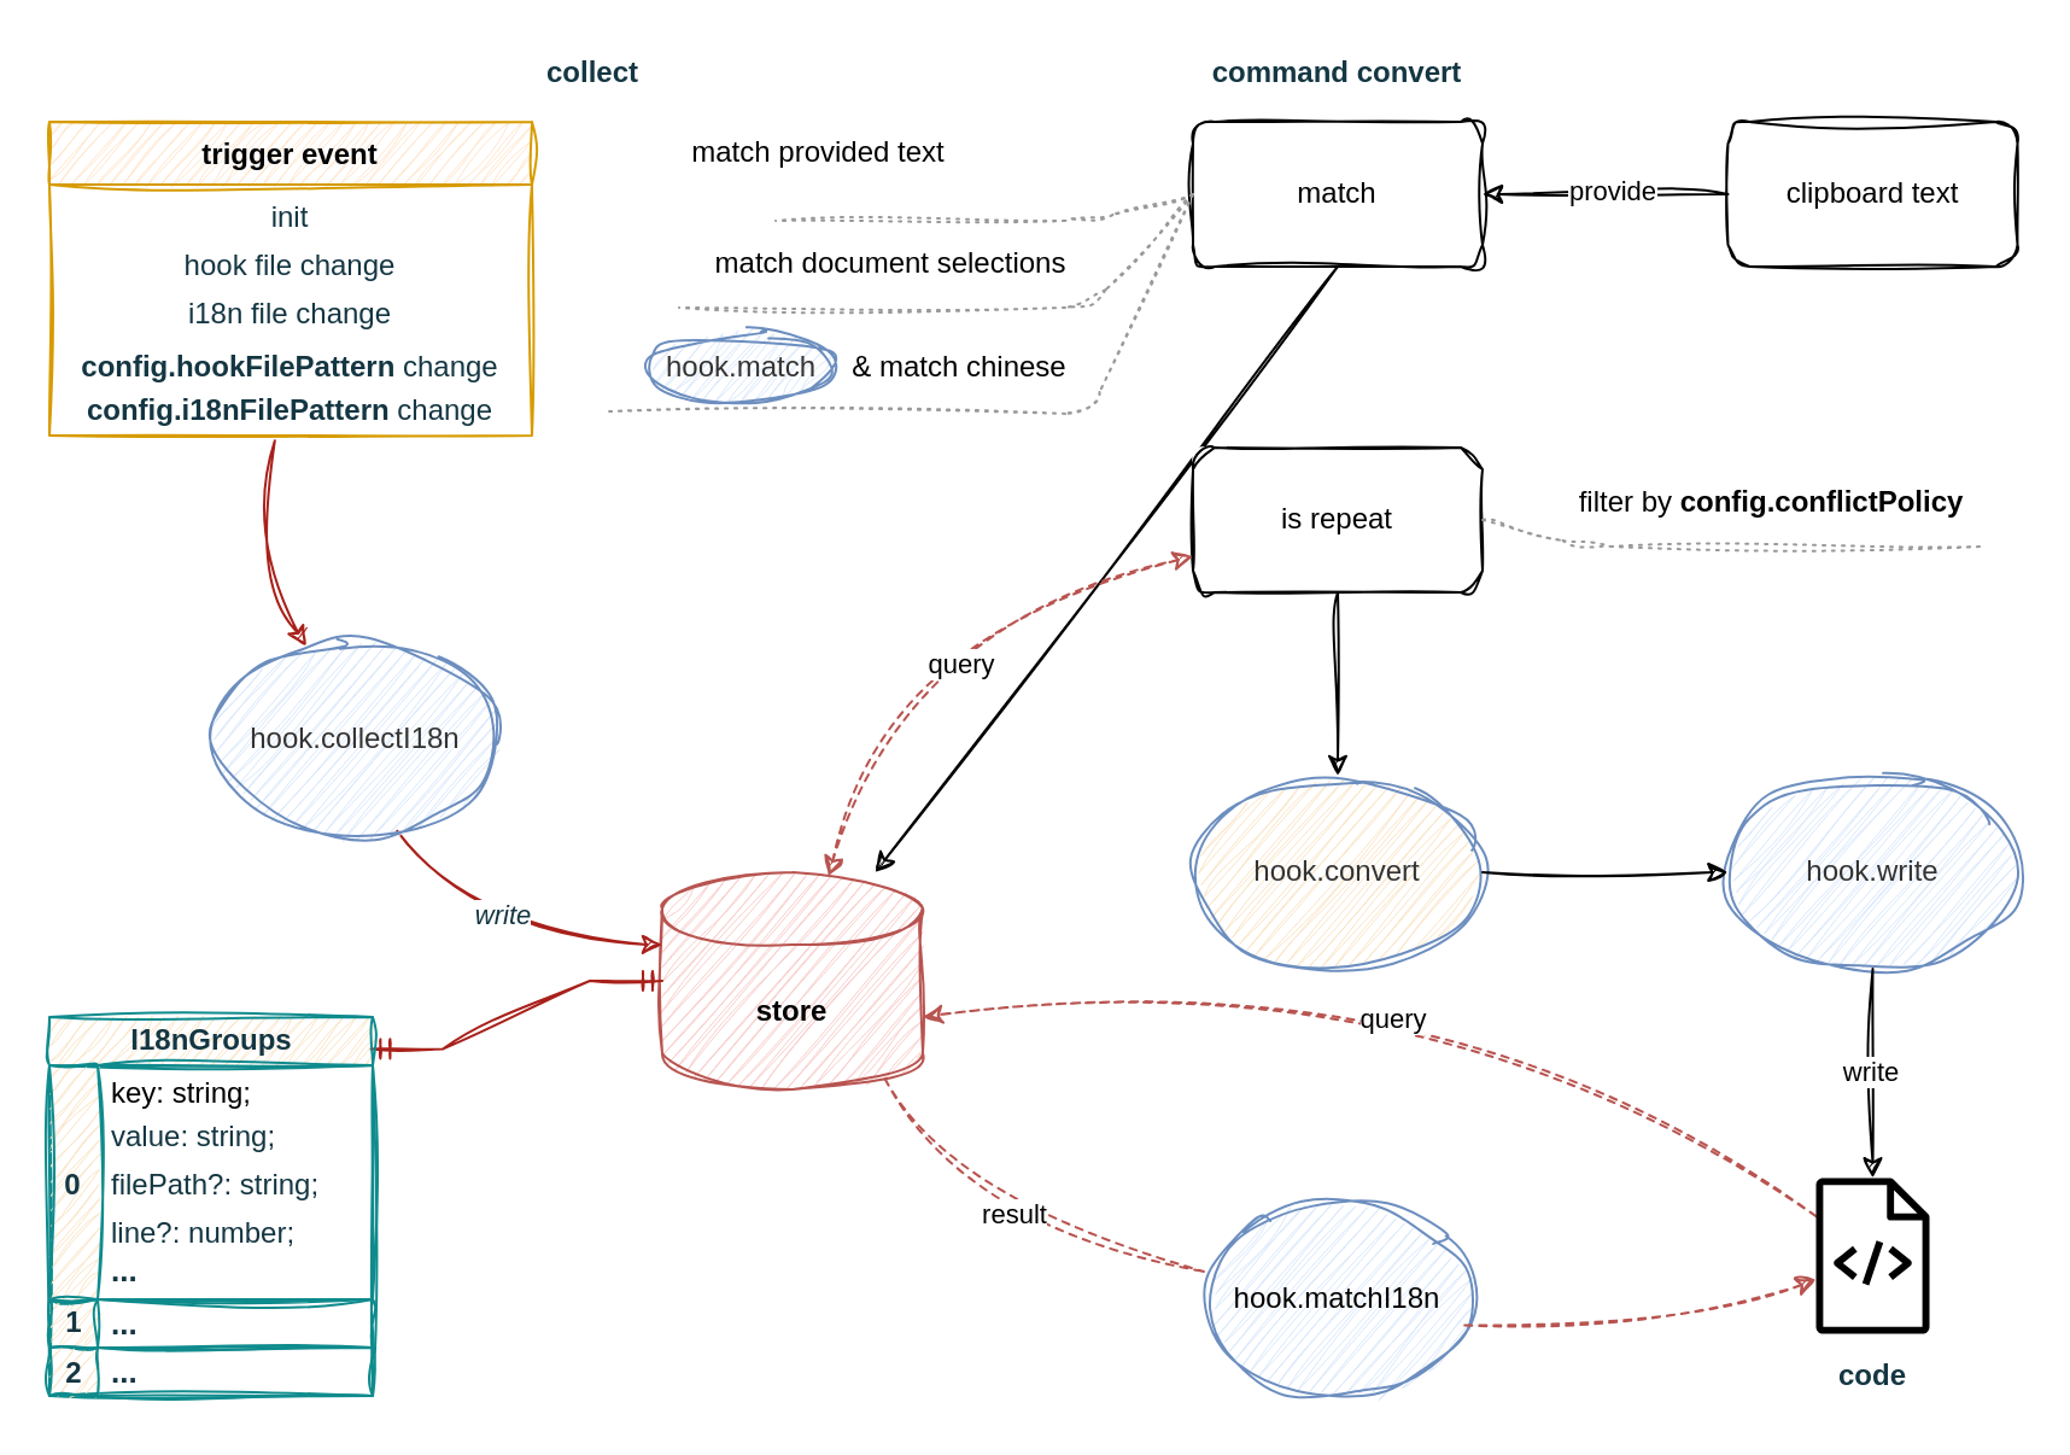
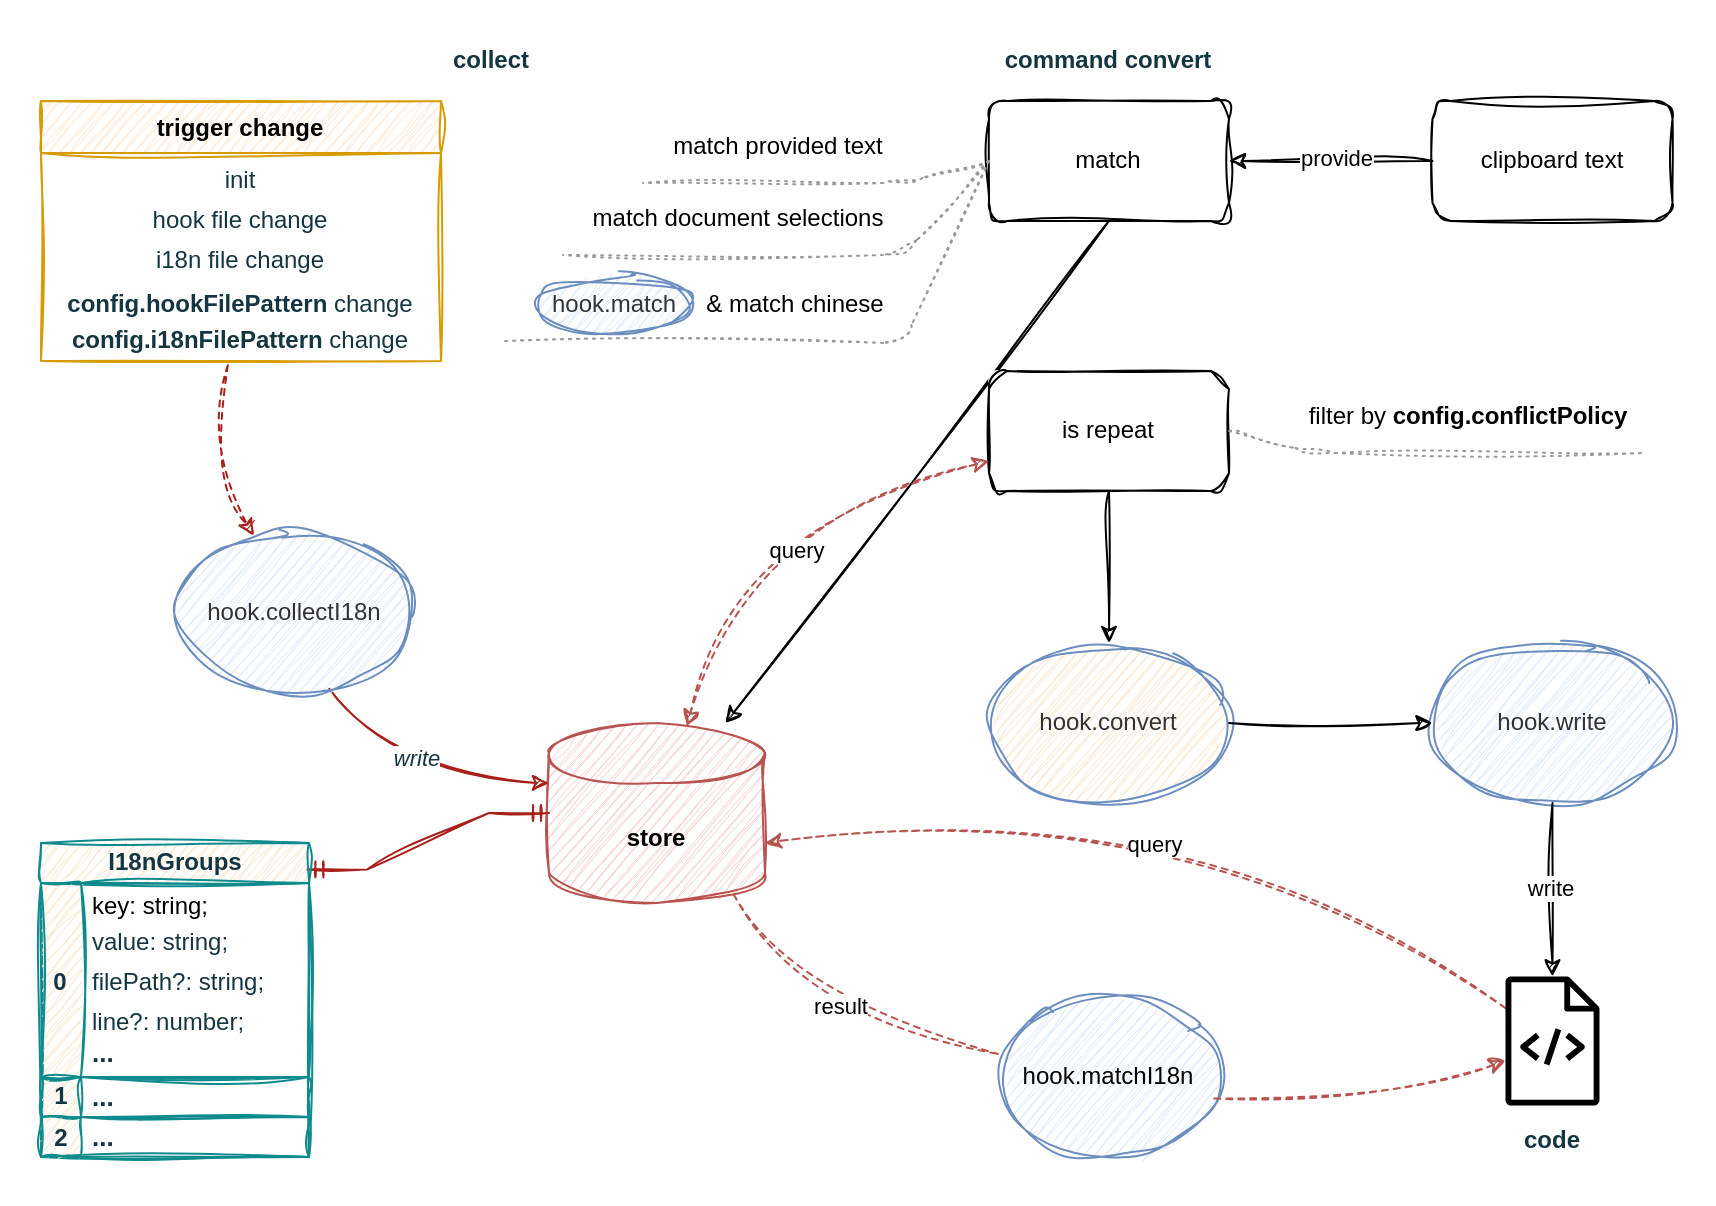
- <mxCell id="54" value="match provided&amp;nbsp;text" style="text;html=1;align=center;verticalAlign=middle;whiteSpace=wrap;rounded=0;fontFamily=Helvetica;" parent="1" vertex="1"><mxGeometry x="285.25" y="46" width="108" height="34" as="geometry" /></mxCell>
+ <mxCell id="54" value="match provided&amp;nbsp;text" style="text;html=1;align=center;verticalAlign=middle;whiteSpace=wrap;rounded=0;fontFamily=Helvetica;" parent="1" vertex="1"><mxGeometry x="335.25" y="56" width="108" height="34" as="geometry" /></mxCell>
- <mxCell id="22" value="trigger event" style="swimlane;fontStyle=1;align=center;verticalAlign=top;childLayout=stackLayout;horizontal=1;startSize=26;horizontalStack=0;resizeParent=1;resizeParentMax=0;resizeLast=0;collapsible=1;marginBottom=0;whiteSpace=wrap;html=1;hachureGap=4;strokeColor=#d79b00;fontFamily=Helvetica;fillColor=#ffe6cc;sketch=1;curveFitting=1;jiggle=2;" parent="1" vertex="1"><mxGeometry x="20" y="50" width="200" height="130" as="geometry" /></mxCell>
+ <mxCell id="22" value="trigger change" style="swimlane;fontStyle=1;align=center;verticalAlign=top;childLayout=stackLayout;horizontal=1;startSize=26;horizontalStack=0;resizeParent=1;resizeParentMax=0;resizeLast=0;collapsible=1;marginBottom=0;whiteSpace=wrap;html=1;hachureGap=4;strokeColor=#d79b00;fontFamily=Helvetica;fillColor=#ffe6cc;sketch=1;curveFitting=1;jiggle=2;" parent="1" vertex="1"><mxGeometry x="20" y="50" width="200" height="130" as="geometry" /></mxCell>
- <mxCell id="7" value="" style="endArrow=classic;html=1;rounded=0;hachureGap=4;strokeColor=#A8201A;fontFamily=Architects Daughter;fontSource=https%3A%2F%2Ffonts.googleapis.com%2Fcss%3Ffamily%3DArchitects%2BDaughter;fontColor=#143642;fillColor=#FAE5C7;sketch=1;curveFitting=1;jiggle=2;exitX=0.467;exitY=1.09;exitDx=0;exitDy=0;exitPerimeter=0;curved=1;entryX=0.329;entryY=0.022;entryDx=0;entryDy=0;entryPerimeter=0;" parent="1" source="27" target="35" edge="1"><mxGeometry width="50" height="50" relative="1" as="geometry"><mxPoint x="107" y="160" as="sourcePoint" /><mxPoint x="489.5" y="580" as="targetPoint" /><Array as="points"><mxPoint x="104" y="231" /></Array></mxGeometry></mxCell>
+ <mxCell id="7" value="" style="endArrow=classic;html=1;rounded=0;hachureGap=4;strokeColor=#A8201A;fontFamily=Architects Daughter;fontSource=https%3A%2F%2Ffonts.googleapis.com%2Fcss%3Ffamily%3DArchitects%2BDaughter;fontColor=#143642;fillColor=#FAE5C7;sketch=1;curveFitting=1;jiggle=2;exitX=0.467;exitY=1.09;exitDx=0;exitDy=0;exitPerimeter=0;curved=1;entryX=0.329;entryY=0.022;entryDx=0;entryDy=0;entryPerimeter=0;dashed=1;" parent="1" source="27" target="35" edge="1"><mxGeometry width="50" height="50" relative="1" as="geometry"><mxPoint x="107" y="160" as="sourcePoint" /><mxPoint x="489.5" y="580" as="targetPoint" /><Array as="points"><mxPoint x="104" y="231" /></Array></mxGeometry></mxCell>
